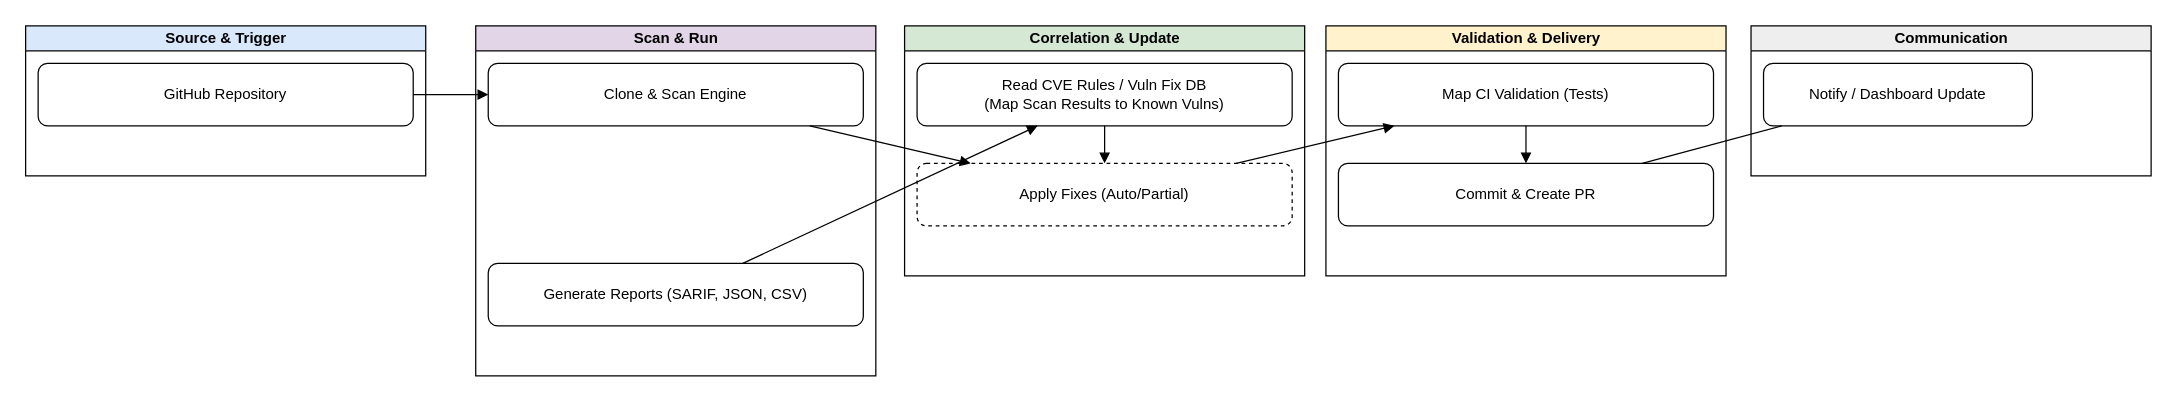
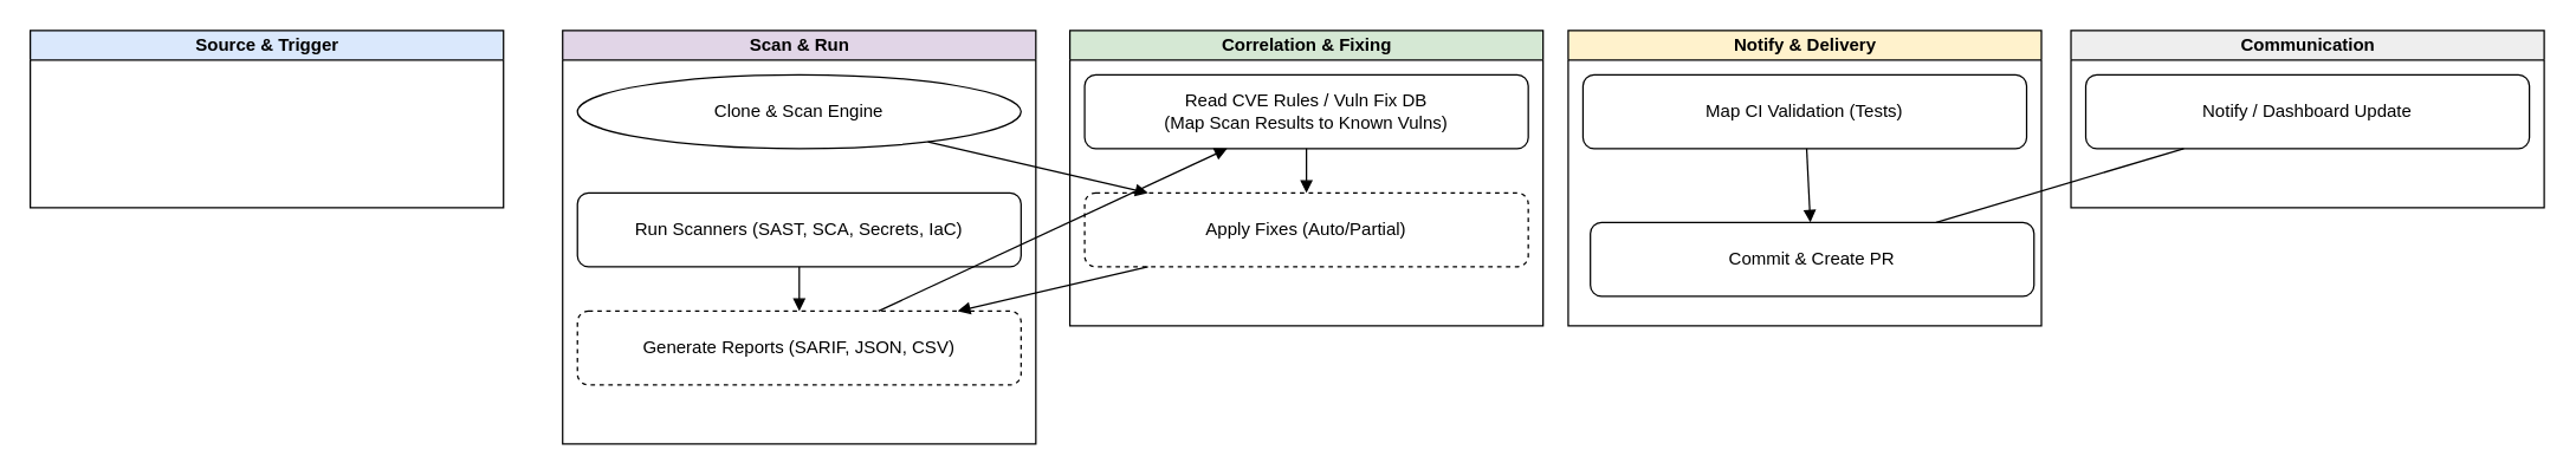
- <mxCell id="8" value="Correlation &amp; Update" style="swimlane;html=1;startSize=20;fillColor=#d5e8d4;strokeColor=#000000;" parent="1" vertex="1"><mxGeometry x="723" y="20" width="320" height="200" as="geometry" /></mxCell>
+ <mxCell id="8" value="Correlation &amp; Fixing" style="swimlane;html=1;startSize=20;fillColor=#d5e8d4;strokeColor=#000000;" parent="1" vertex="1"><mxGeometry x="723" y="20" width="320" height="200" as="geometry" /></mxCell>
- <mxCell id="11" value="Validation &amp; Delivery" style="swimlane;html=1;startSize=20;fillColor=#fff2cc;strokeColor=#000000;" parent="1" vertex="1"><mxGeometry x="1060" y="20" width="320" height="200" as="geometry" /></mxCell>
+ <mxCell id="11" value="Notify &amp; Delivery" style="swimlane;html=1;startSize=20;fillColor=#fff2cc;strokeColor=#000000;" parent="1" vertex="1"><mxGeometry x="1060" y="20" width="320" height="200" as="geometry" /></mxCell>
- <mxCell id="3" value="GitHub Repository" style="rounded=1;whiteSpace=wrap;html=1;fillColor=white;strokeColor=#000000;" parent="2" vertex="1"><mxGeometry x="10" y="30" width="300" height="50" as="geometry" /></mxCell>
- <mxCell id="16" style="endArrow=block;html=1;" parent="1" source="3" target="5" edge="1"><mxGeometry relative="1" as="geometry" /></mxCell>
- <mxCell id="5" value="Clone &amp; Scan Engine" style="rounded=1;whiteSpace=wrap;html=1;fillColor=white;strokeColor=#000000;" parent="4" vertex="1"><mxGeometry x="10" y="30" width="300" height="50" as="geometry" /></mxCell>
+ <mxCell id="5" value="Clone &amp; Scan Engine" style="ellipse;whiteSpace=wrap;html=1;fillColor=white;strokeColor=#000000;" parent="4" vertex="1"><mxGeometry x="10" y="30" width="300" height="50" as="geometry" /></mxCell>
- <mxCell id="15" value="Notify / Dashboard Update" style="rounded=1;whiteSpace=wrap;html=1;fillColor=white;strokeColor=#000000;" parent="14" vertex="1"><mxGeometry x="10" y="30" width="215" height="50" as="geometry" /></mxCell>
+ <mxCell id="15" value="Notify / Dashboard Update" style="rounded=1;whiteSpace=wrap;html=1;fillColor=white;strokeColor=#000000;" parent="14" vertex="1"><mxGeometry x="10" y="30" width="300" height="50" as="geometry" /></mxCell>
- <mxCell id="21" style="endArrow=block;html=1;" parent="1" source="10" target="12" edge="1"><mxGeometry relative="1" as="geometry" /></mxCell>
+ <mxCell id="21" style="endArrow=block;html=1;" parent="1" source="10" target="7" edge="1"><mxGeometry relative="1" as="geometry" /></mxCell>
+ <mxCell id="6" value="Run Scanners (SAST, SCA, Secrets, IaC)" style="rounded=1;whiteSpace=wrap;html=1;fillColor=white;strokeColor=#000000;" parent="4" vertex="1"><mxGeometry x="10" y="110" width="300" height="50" as="geometry" /></mxCell>
- <mxCell id="13" value="Commit &amp; Create PR" style="rounded=1;whiteSpace=wrap;html=1;fillColor=white;strokeColor=#000000;" parent="11" vertex="1"><mxGeometry x="10" y="110" width="300" height="50" as="geometry" /></mxCell>
+ <mxCell id="13" value="Commit &amp; Create PR" style="rounded=1;whiteSpace=wrap;html=1;fillColor=white;strokeColor=#000000;" parent="11" vertex="1"><mxGeometry x="15" y="130" width="300" height="50" as="geometry" /></mxCell>
+ <mxCell id="18" style="endArrow=block;html=1;" parent="1" source="6" target="7" edge="1"><mxGeometry relative="1" as="geometry" /></mxCell>
- <mxCell id="7" value="Generate Reports (SARIF, JSON, CSV)" style="rounded=1;whiteSpace=wrap;html=1;fillColor=white;strokeColor=#000000;" parent="4" vertex="1"><mxGeometry x="10" y="190" width="300" height="50" as="geometry" /></mxCell>
+ <mxCell id="7" value="Generate Reports (SARIF, JSON, CSV)" style="rounded=1;whiteSpace=wrap;html=1;fillColor=white;strokeColor=#000000;dashed=1;" parent="4" vertex="1"><mxGeometry x="10" y="190" width="300" height="50" as="geometry" /></mxCell>
